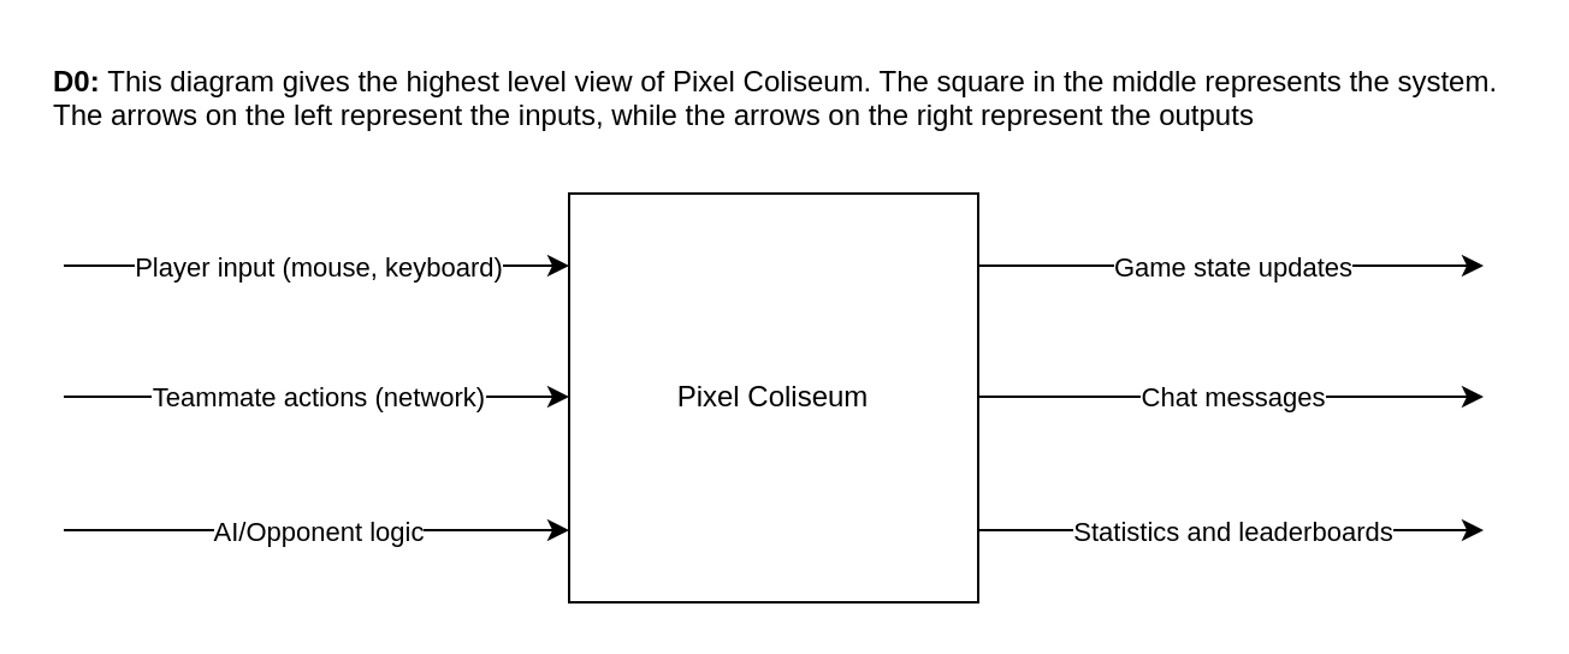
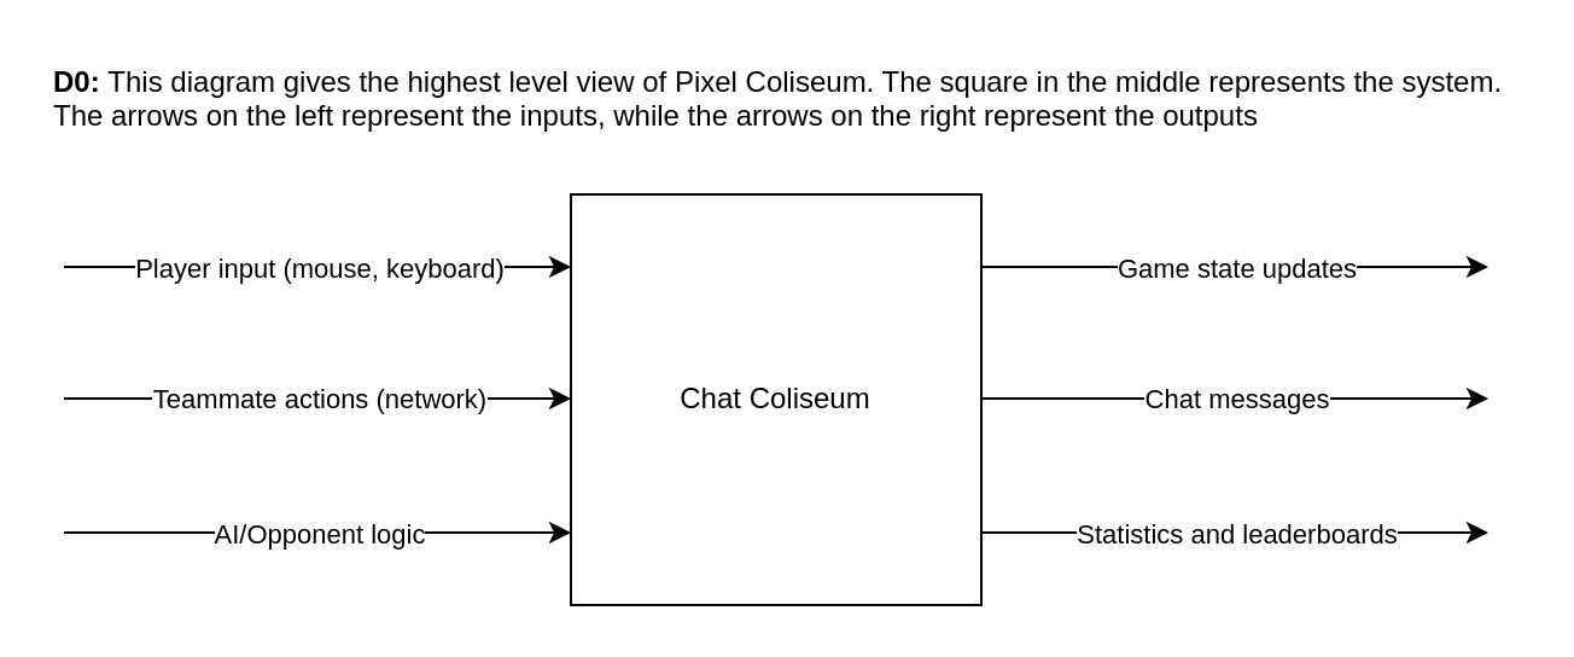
- <mxCell id="3" value="Pixel Coliseum" style="whiteSpace=wrap;html=1;aspect=fixed;" parent="1" vertex="1"><mxGeometry x="236" y="80" width="170" height="170" as="geometry" /></mxCell>
+ <mxCell id="3" value="Chat Coliseum" style="whiteSpace=wrap;html=1;aspect=fixed;" parent="1" vertex="1"><mxGeometry x="236" y="80" width="170" height="170" as="geometry" /></mxCell>
